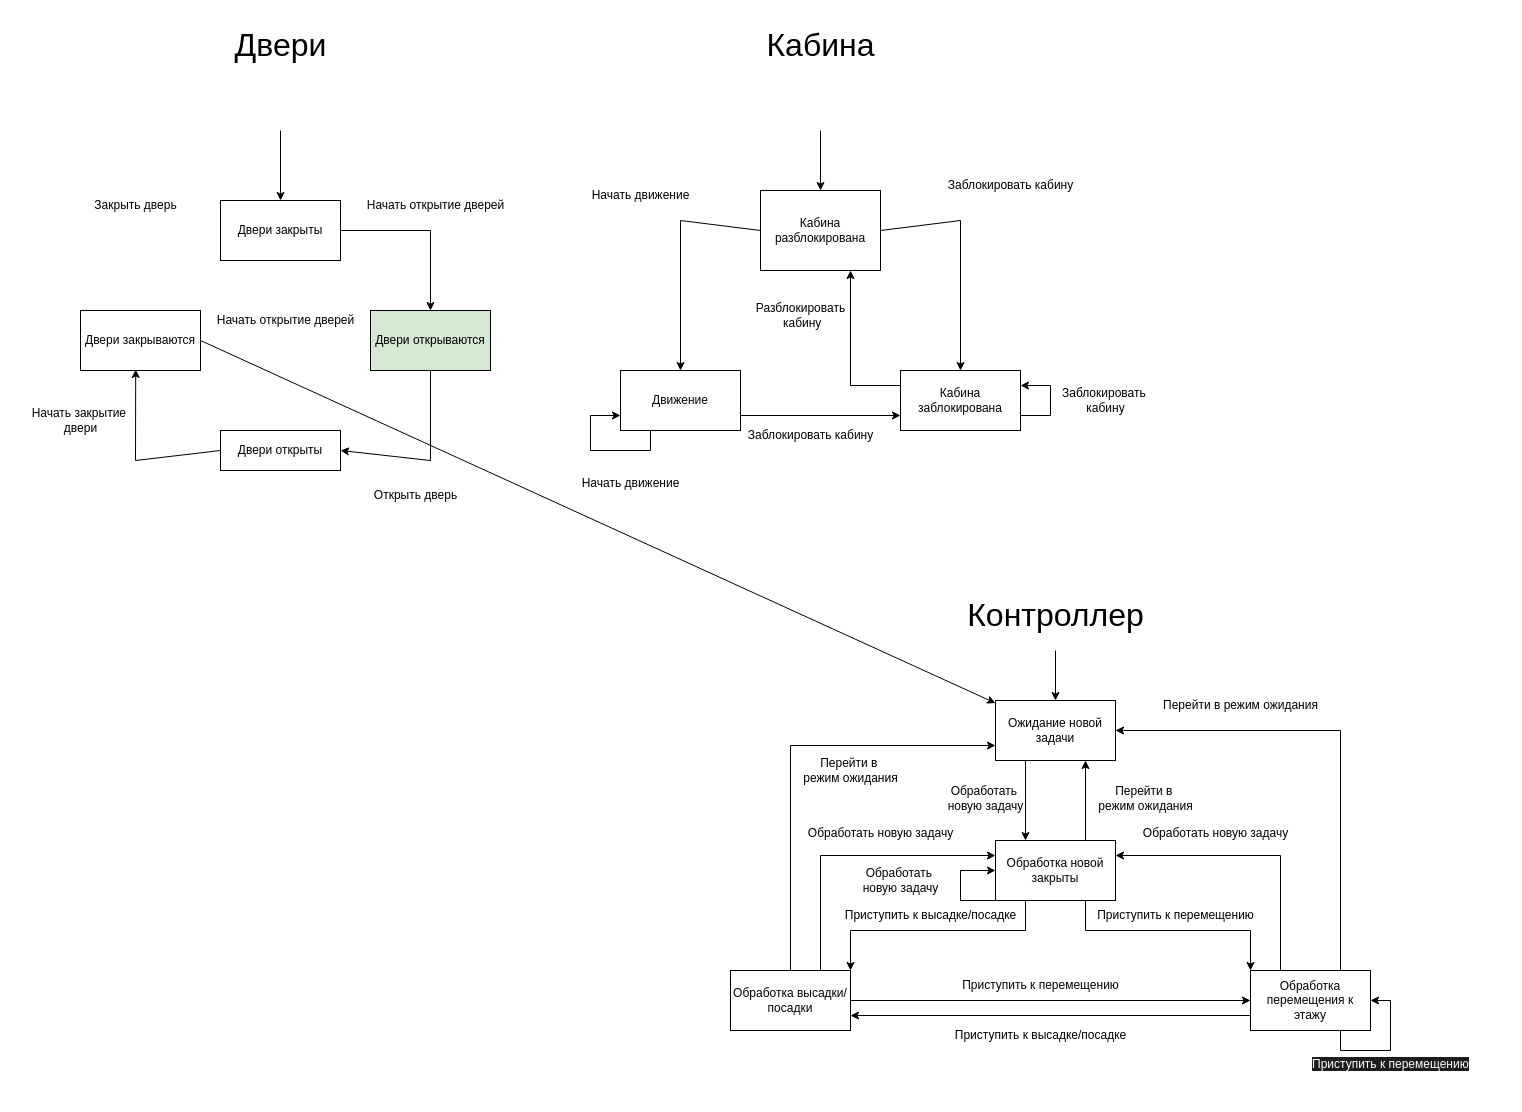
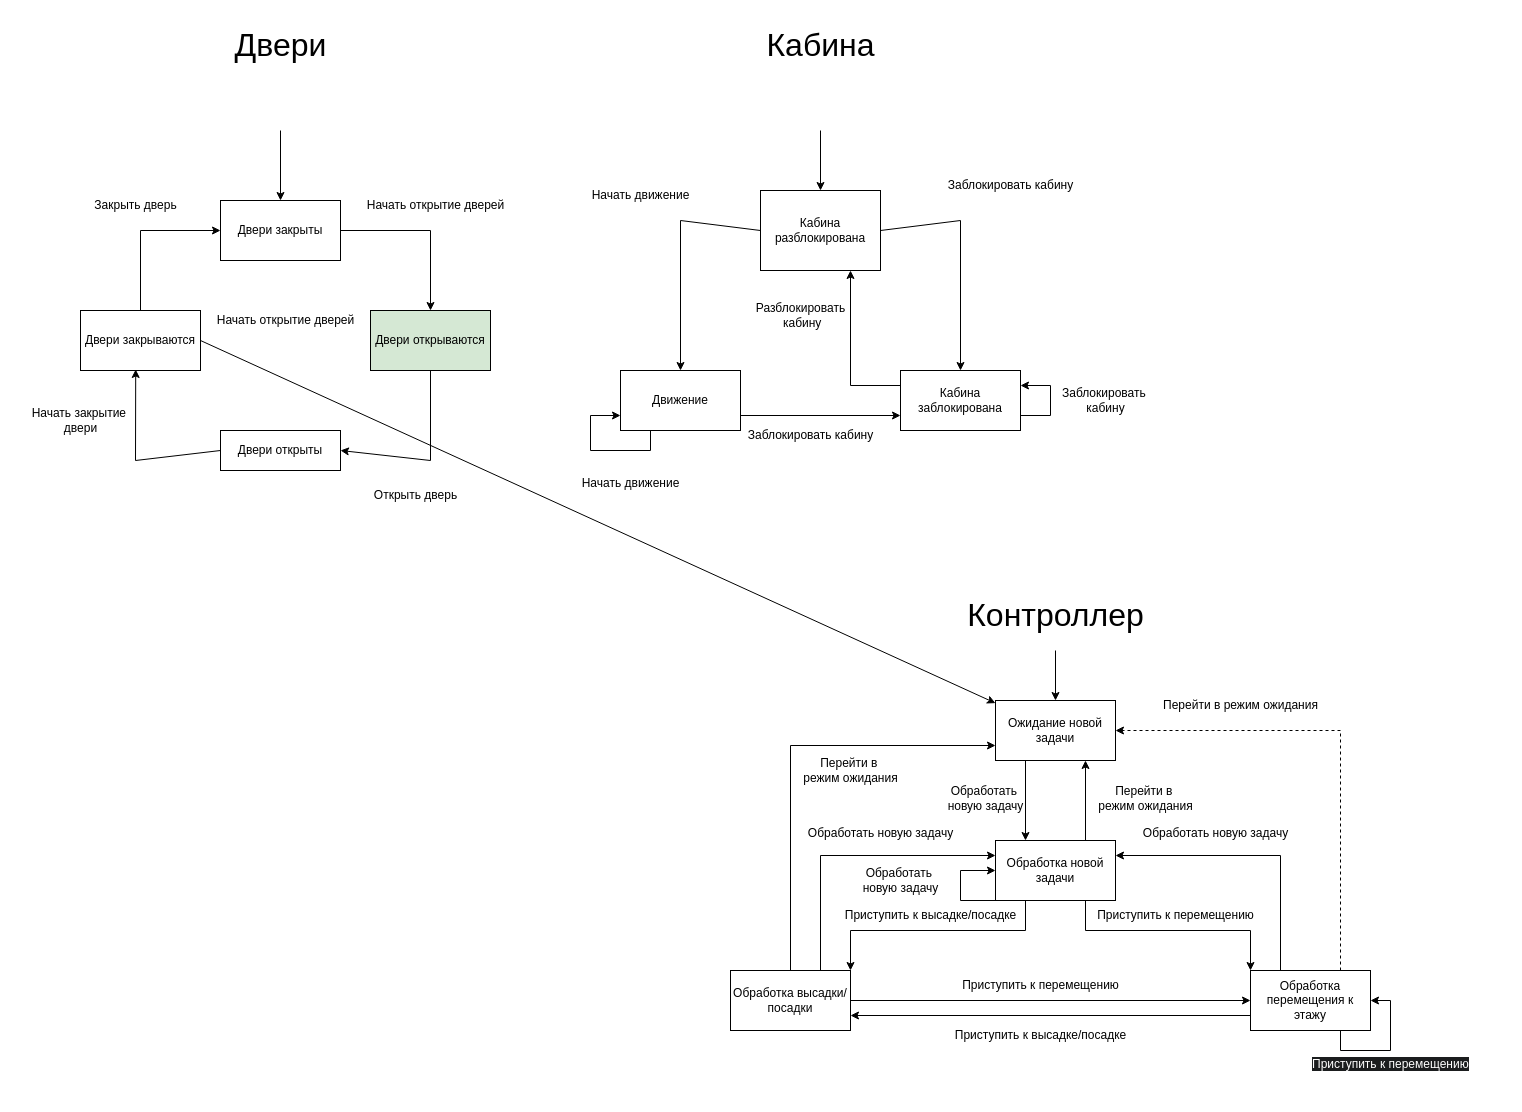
+ <mxCell id="41" value="" style="endArrow=classic;html=1;rounded=0;exitX=0.5;exitY=0;exitDx=0;exitDy=0;entryX=0;entryY=0.5;entryDx=0;entryDy=0;" edge="1" parent="1" source="40" target="3"><mxGeometry width="50" height="50" relative="1" as="geometry"><mxPoint x="210" y="330" as="sourcePoint" /><mxPoint x="260" y="280" as="targetPoint" /><Array as="points"><mxPoint x="140" y="230" /></Array></mxGeometry></mxCell>
- <mxCell id="29" value="" style="endArrow=classic;html=1;rounded=0;exitX=0.75;exitY=0;exitDx=0;exitDy=0;entryX=1;entryY=0.5;entryDx=0;entryDy=0;" parent="1" source="25" target="23" edge="1"><mxGeometry width="50" height="50" relative="1" as="geometry"><mxPoint x="980" y="810" as="sourcePoint" /><mxPoint x="1030" y="760" as="targetPoint" /><Array as="points"><mxPoint x="1340" y="730" /></Array></mxGeometry></mxCell>
+ <mxCell id="29" value="" style="endArrow=classic;html=1;rounded=0;exitX=0.75;exitY=0;exitDx=0;exitDy=0;entryX=1;entryY=0.5;entryDx=0;entryDy=0;dashed=1;" parent="1" source="25" target="23" edge="1"><mxGeometry width="50" height="50" relative="1" as="geometry"><mxPoint x="980" y="810" as="sourcePoint" /><mxPoint x="1030" y="760" as="targetPoint" /><Array as="points"><mxPoint x="1340" y="730" /></Array></mxGeometry></mxCell>
- <mxCell id="48" value="Обработка новой закрыты" style="rounded=0;whiteSpace=wrap;html=1;" vertex="1" parent="1"><mxGeometry x="995" y="840" width="120" height="60" as="geometry" /></mxCell>
+ <mxCell id="48" value="Обработка новой задачи" style="rounded=0;whiteSpace=wrap;html=1;" vertex="1" parent="1"><mxGeometry x="995" y="840" width="120" height="60" as="geometry" /></mxCell>
